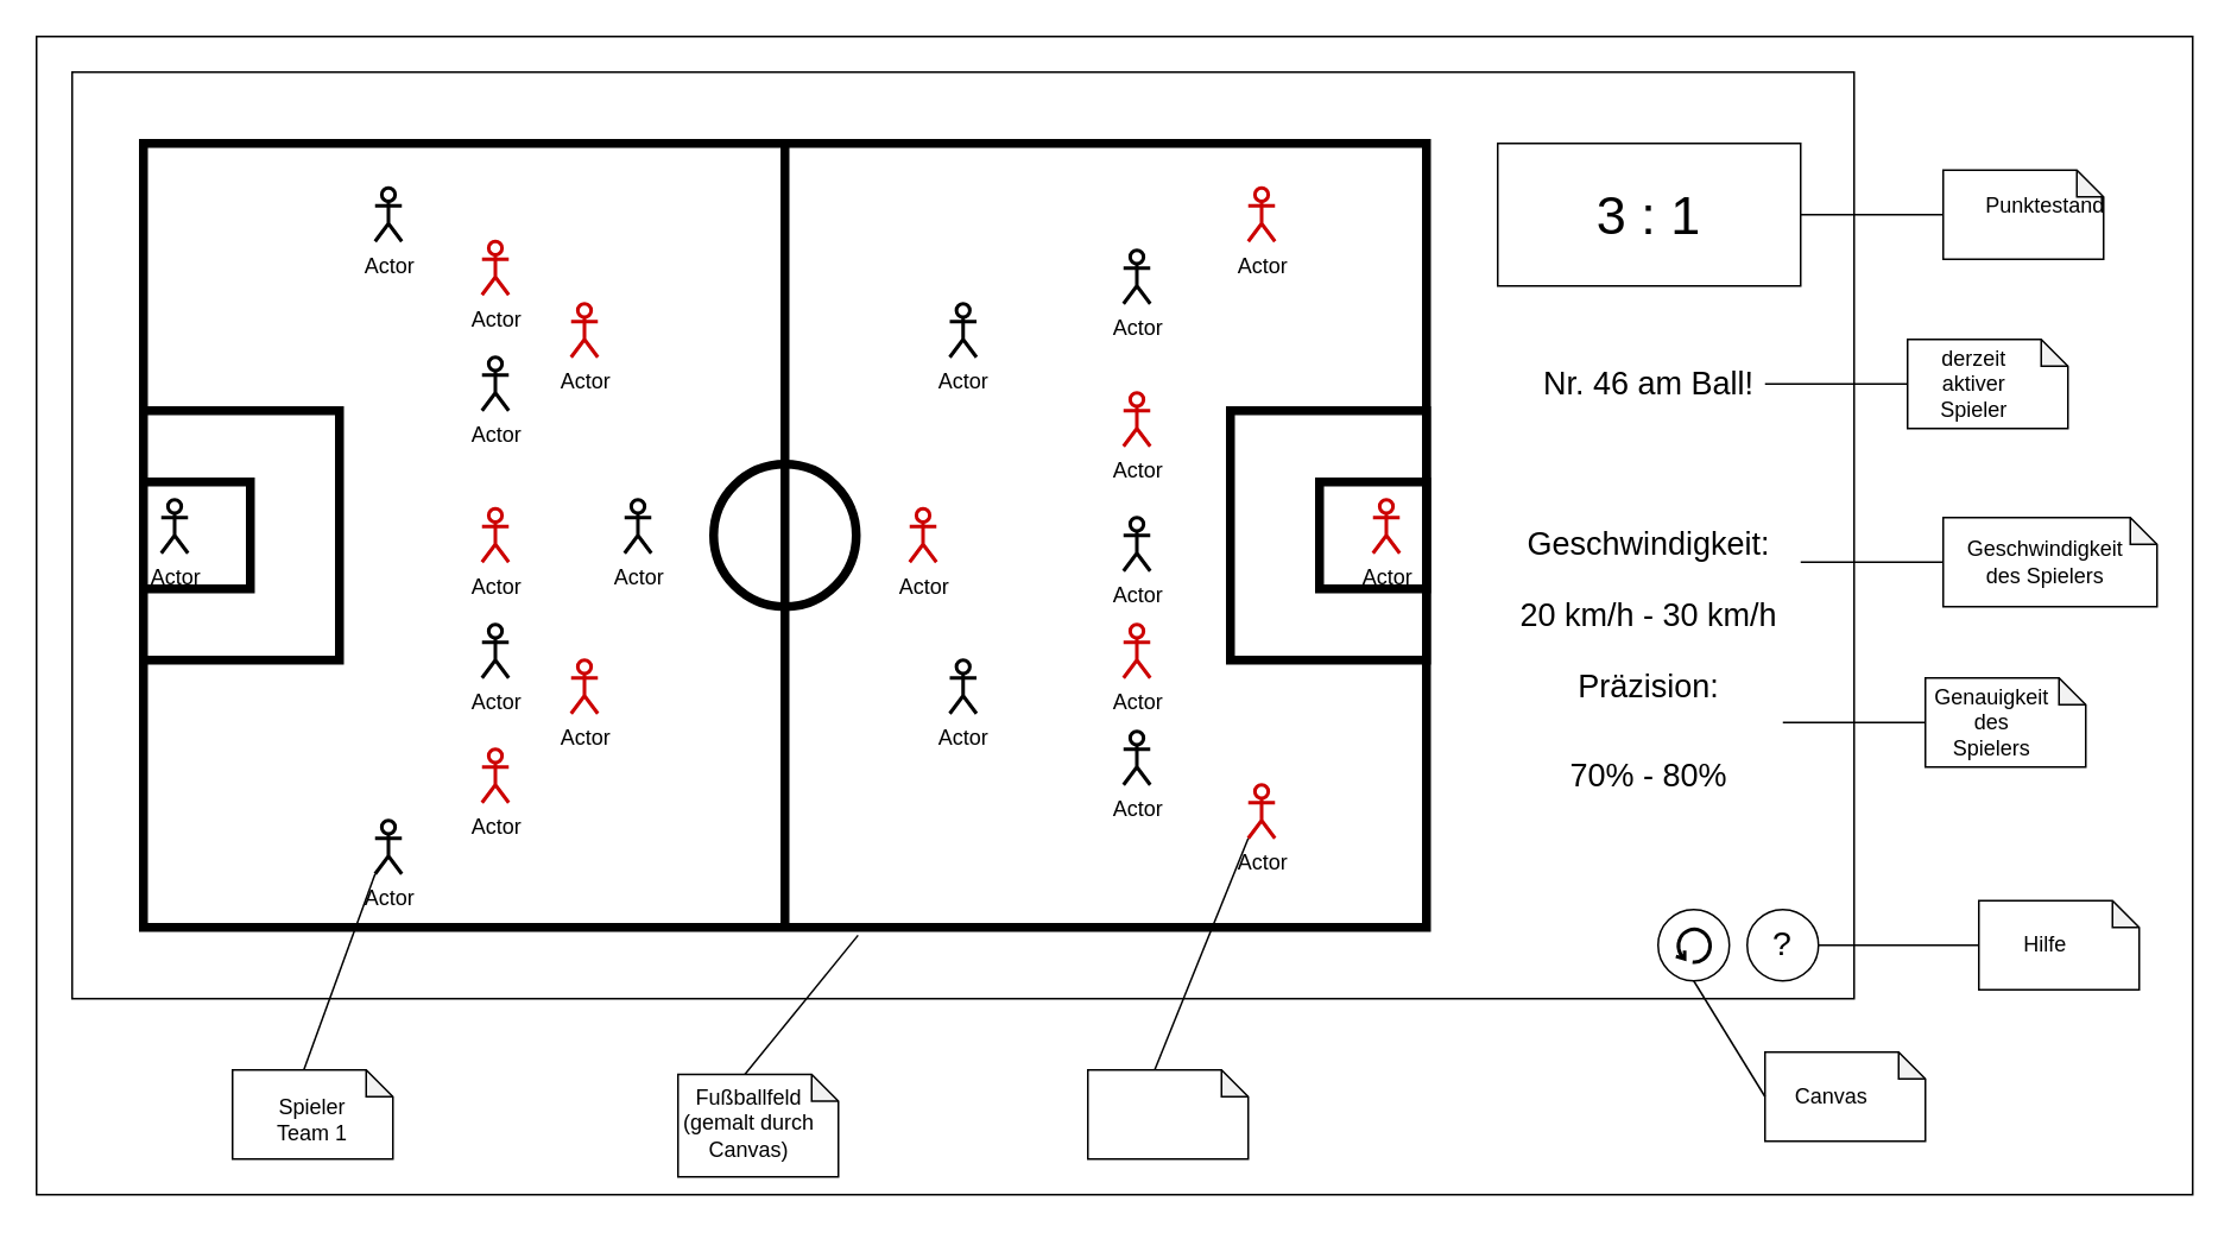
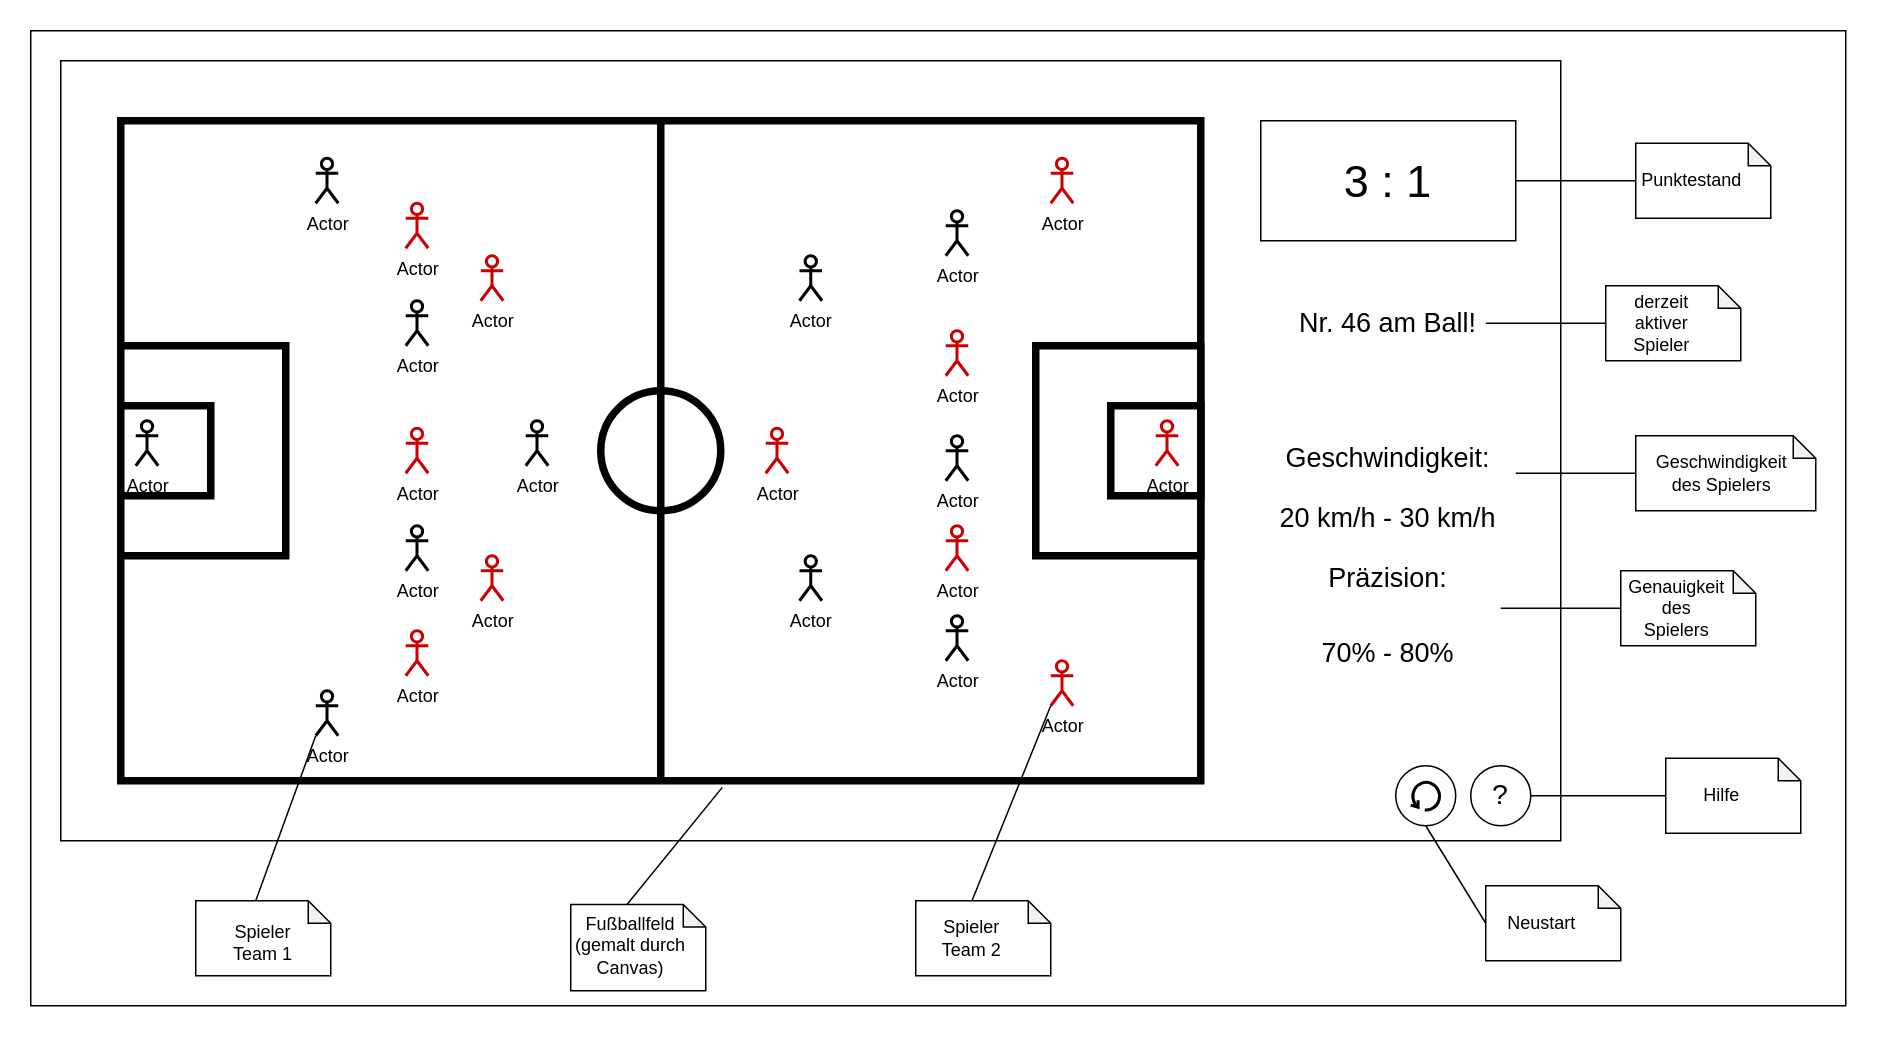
- <mxCell id="53" value="Punktestand" style="text;html=1;strokeColor=none;fillColor=none;align=center;verticalAlign=middle;whiteSpace=wrap;rounded=0;" vertex="1" parent="1"><mxGeometry x="1120" y="100" width="55" height="30" as="geometry" /></mxCell>
+ <mxCell id="53" value="Punktestand" style="text;html=1;strokeColor=none;fillColor=none;align=center;verticalAlign=middle;whiteSpace=wrap;rounded=0;" vertex="1" parent="1"><mxGeometry x="1100" y="105" width="55" height="30" as="geometry" /></mxCell>
- <mxCell id="68" value="Canvas" style="text;html=1;strokeColor=none;fillColor=none;align=center;verticalAlign=middle;whiteSpace=wrap;rounded=0;" vertex="1" parent="1"><mxGeometry x="1000" y="600" width="55" height="30" as="geometry" /></mxCell>
+ <mxCell id="68" value="Neustart" style="text;html=1;strokeColor=none;fillColor=none;align=center;verticalAlign=middle;whiteSpace=wrap;rounded=0;" vertex="1" parent="1"><mxGeometry x="1000" y="600" width="55" height="30" as="geometry" /></mxCell>
+ <mxCell id="48" value="Spieler Team 2" style="text;html=1;strokeColor=none;fillColor=none;align=center;verticalAlign=middle;whiteSpace=wrap;rounded=0;" vertex="1" parent="1"><mxGeometry x="620" y="610" width="55" height="30" as="geometry" /></mxCell>
